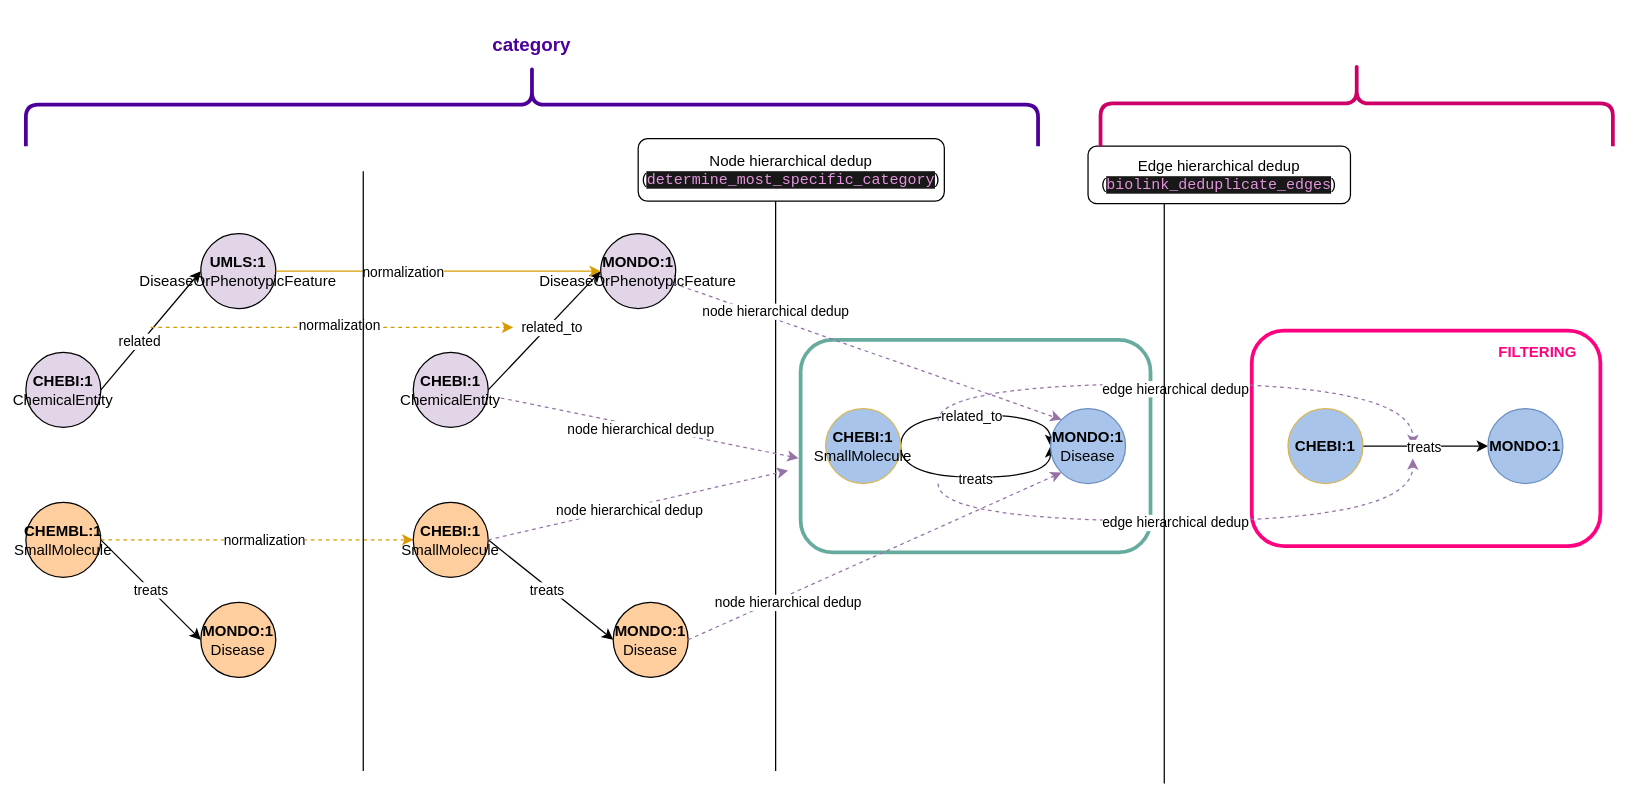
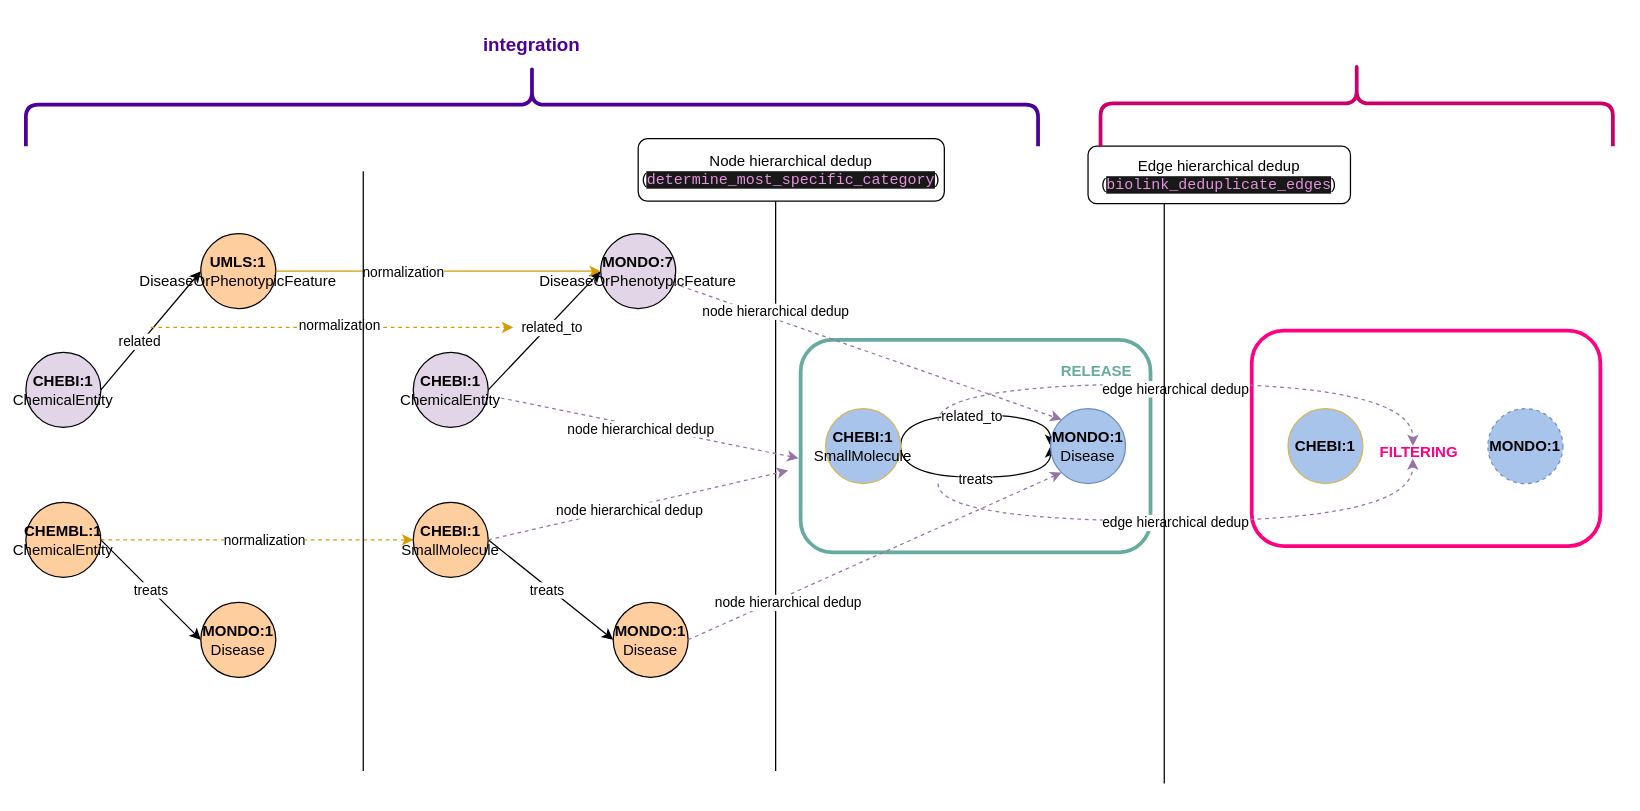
- <mxCell id="47" value="category" style="text;html=1;align=center;verticalAlign=middle;whiteSpace=wrap;rounded=0;fontSize=15;fontStyle=1;fontColor=#4C0099;" parent="1" vertex="1"><mxGeometry x="395" y="20" width="60" height="30" as="geometry" /></mxCell>
+ <mxCell id="47" value="integration" style="text;html=1;align=center;verticalAlign=middle;whiteSpace=wrap;rounded=0;fontSize=15;fontStyle=1;fontColor=#4C0099;" parent="1" vertex="1"><mxGeometry x="395" y="20" width="60" height="30" as="geometry" /></mxCell>
- <mxCell id="6" value="UMLS:1&lt;div&gt;&lt;span style=&quot;font-family: sans-serif; font-weight: 400; text-align: start; text-wrap-mode: nowrap;&quot;&gt;DiseaseOrPhenotypicFeature&lt;/span&gt;&lt;/div&gt;" style="ellipse;whiteSpace=wrap;html=1;aspect=fixed;fillColor=#E1D5E7;strokeColor=#000000;fontStyle=1" parent="1" vertex="1"><mxGeometry x="160" y="186.5" width="60" height="60" as="geometry" /></mxCell>
+ <mxCell id="6" value="UMLS:1&lt;div&gt;&lt;span style=&quot;font-family: sans-serif; font-weight: 400; text-align: start; text-wrap-mode: nowrap;&quot;&gt;DiseaseOrPhenotypicFeature&lt;/span&gt;&lt;/div&gt;" style="ellipse;whiteSpace=wrap;html=1;aspect=fixed;fillColor=#ffce9f;strokeColor=#000000;fontStyle=1;" parent="1" vertex="1"><mxGeometry x="160" y="186.5" width="60" height="60" as="geometry" /></mxCell>
- <mxCell id="15" value="MONDO:1&lt;div&gt;&lt;span style=&quot;font-family: sans-serif; font-weight: 400; text-align: start; text-wrap-mode: nowrap;&quot;&gt;DiseaseOrPhenotypicFeature&lt;/span&gt;&lt;/div&gt;" style="ellipse;whiteSpace=wrap;html=1;aspect=fixed;fillColor=#E1D5E7;strokeColor=#000000;fontStyle=1" parent="1" vertex="1"><mxGeometry x="480" y="186.5" width="60" height="60" as="geometry" /></mxCell>
+ <mxCell id="15" value="MONDO:7&lt;div&gt;&lt;span style=&quot;font-family: sans-serif; font-weight: 400; text-align: start; text-wrap-mode: nowrap;&quot;&gt;DiseaseOrPhenotypicFeature&lt;/span&gt;&lt;/div&gt;" style="ellipse;whiteSpace=wrap;html=1;aspect=fixed;fillColor=#E1D5E7;strokeColor=#000000;fontStyle=1" parent="1" vertex="1"><mxGeometry x="480" y="186.5" width="60" height="60" as="geometry" /></mxCell>
- <mxCell id="31" value="&lt;b&gt;&lt;font style=&quot;&quot;&gt;FILTERING&lt;/font&gt;&lt;/b&gt;" style="text;html=1;align=center;verticalAlign=middle;whiteSpace=wrap;rounded=0;fontColor=#FF0080;" parent="1" vertex="1"><mxGeometry x="1200" y="266.5" width="60" height="30" as="geometry" /></mxCell>
+ <mxCell id="31" value="&lt;b&gt;&lt;font style=&quot;&quot;&gt;FILTERING&lt;/font&gt;&lt;/b&gt;" style="text;html=1;align=center;verticalAlign=middle;whiteSpace=wrap;rounded=0;fontColor=#FF0080;" parent="1" vertex="1"><mxGeometry x="1105" y="346.5" width="60" height="30" as="geometry" /></mxCell>
+ <mxCell id="44" value="&lt;b&gt;&lt;font style=&quot;color: rgb(103, 171, 159);&quot;&gt;RELEASE&lt;/font&gt;&lt;/b&gt;" style="text;html=1;align=center;verticalAlign=middle;whiteSpace=wrap;rounded=0;" parent="1" vertex="1"><mxGeometry x="847" y="281.5" width="60" height="30" as="geometry" /></mxCell>
- <mxCell id="34" style="rounded=0;orthogonalLoop=1;jettySize=auto;html=1;exitX=1;exitY=0.5;exitDx=0;exitDy=0;entryX=0;entryY=0.5;entryDx=0;entryDy=0;" parent="1" source="36" target="37" edge="1"><mxGeometry relative="1" as="geometry"><mxPoint x="1261.842" y="235.571" as="targetPoint" /></mxGeometry></mxCell>
- <mxCell id="35" value="treats" style="edgeLabel;html=1;align=center;verticalAlign=middle;resizable=0;points=[];" parent="34" vertex="1" connectable="0"><mxGeometry x="-0.044" y="-1" relative="1" as="geometry"><mxPoint as="offset" /></mxGeometry></mxCell>
- <mxCell id="37" value="MONDO:1" style="ellipse;whiteSpace=wrap;html=1;aspect=fixed;fillColor=#A9C4EB;strokeColor=#6c8ebf;fontStyle=1" parent="1" vertex="1"><mxGeometry x="1190" y="326.5" width="60" height="60" as="geometry" /></mxCell>
+ <mxCell id="37" value="MONDO:1" style="ellipse;whiteSpace=wrap;html=1;aspect=fixed;fillColor=#A9C4EB;strokeColor=#6c8ebf;fontStyle=1;dashed=1;" parent="1" vertex="1"><mxGeometry x="1190" y="326.5" width="60" height="60" as="geometry" /></mxCell>
- <mxCell id="10" value="CHEMBL:1&lt;div&gt;&lt;span style=&quot;font-weight: normal;&quot;&gt;SmallMolecule&lt;/span&gt;&lt;/div&gt;" style="ellipse;whiteSpace=wrap;html=1;aspect=fixed;fillColor=#FFCE9F;strokeColor=#000000;fontStyle=1" parent="1" vertex="1"><mxGeometry x="20" y="401.5" width="60" height="60" as="geometry" /></mxCell>
+ <mxCell id="10" value="CHEMBL:1&lt;div&gt;&lt;span style=&quot;font-weight: normal;&quot;&gt;ChemicalEntity&lt;/span&gt;&lt;/div&gt;" style="ellipse;whiteSpace=wrap;html=1;aspect=fixed;fillColor=#FFCE9F;strokeColor=#000000;fontStyle=1" parent="1" vertex="1"><mxGeometry x="20" y="401.5" width="60" height="60" as="geometry" /></mxCell>
